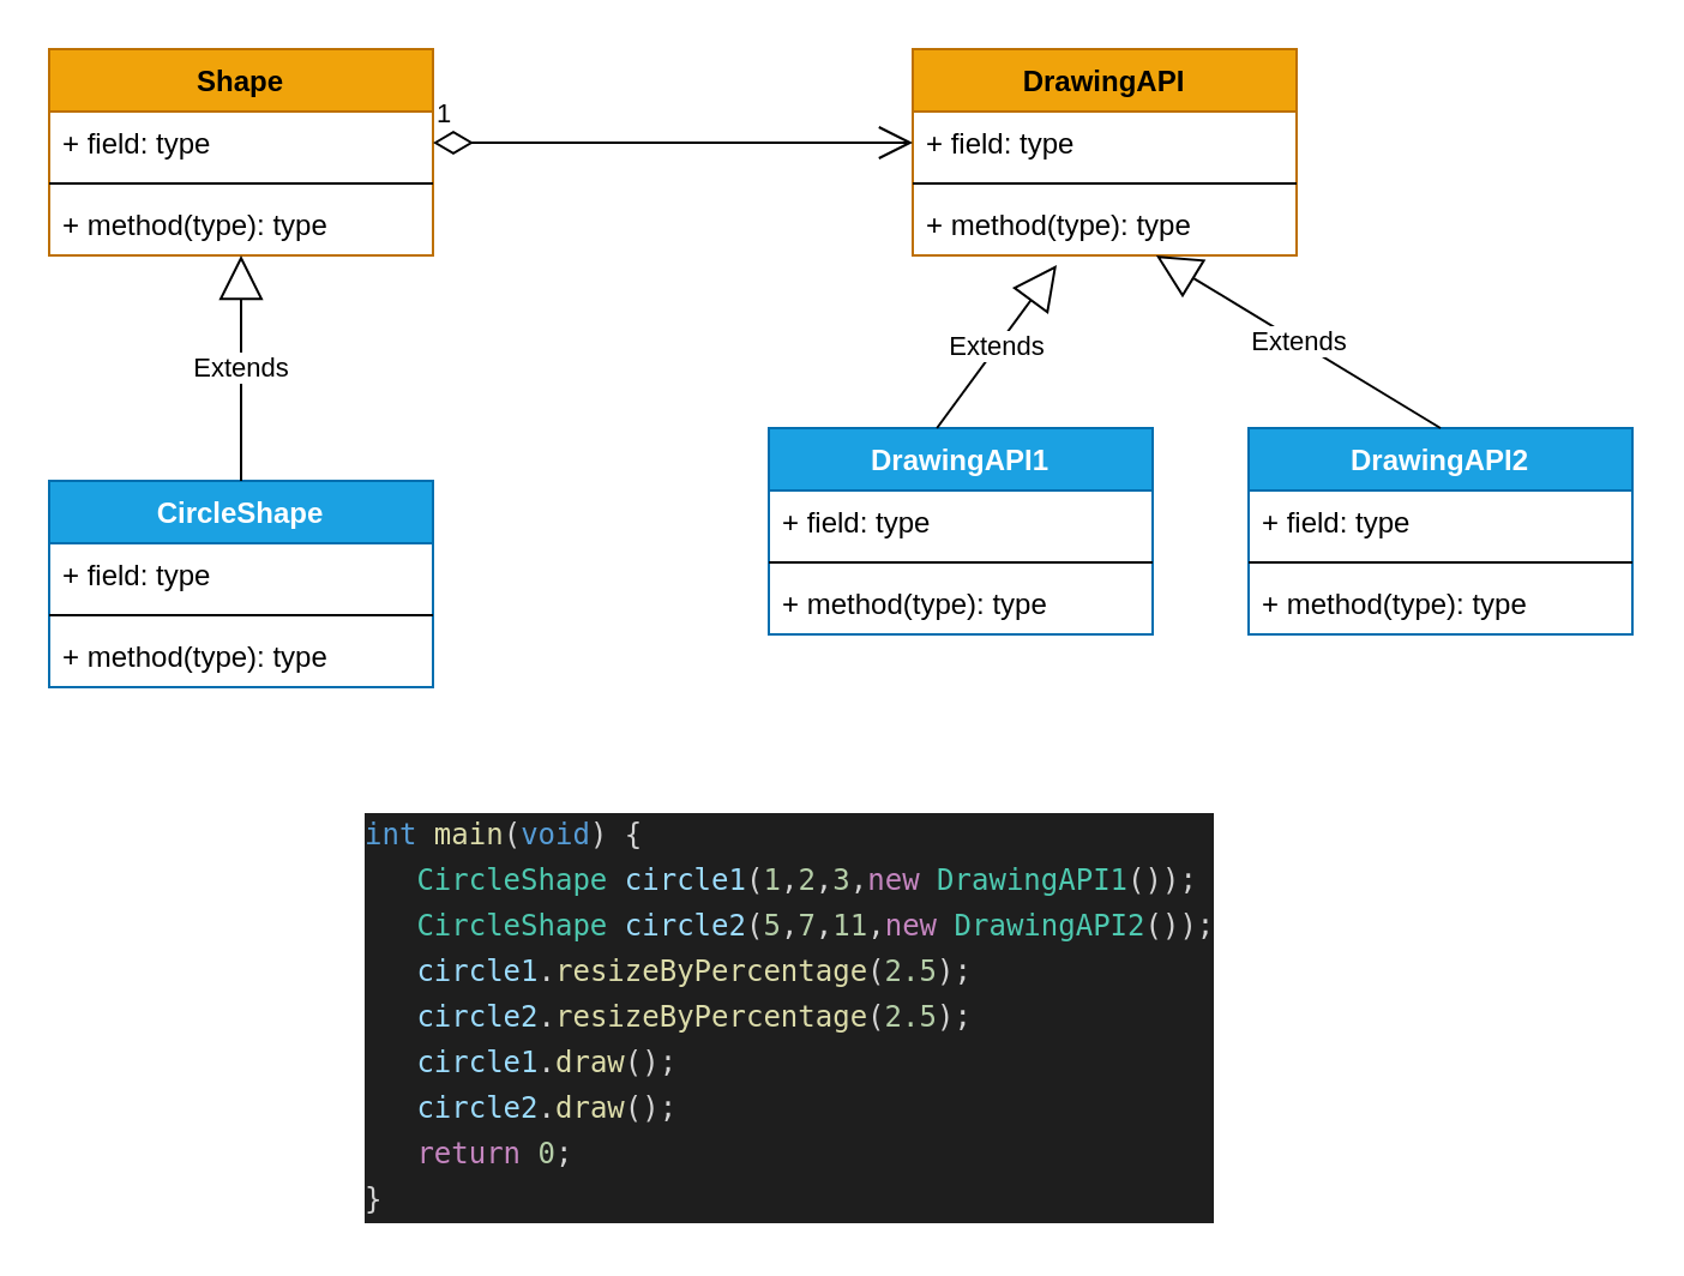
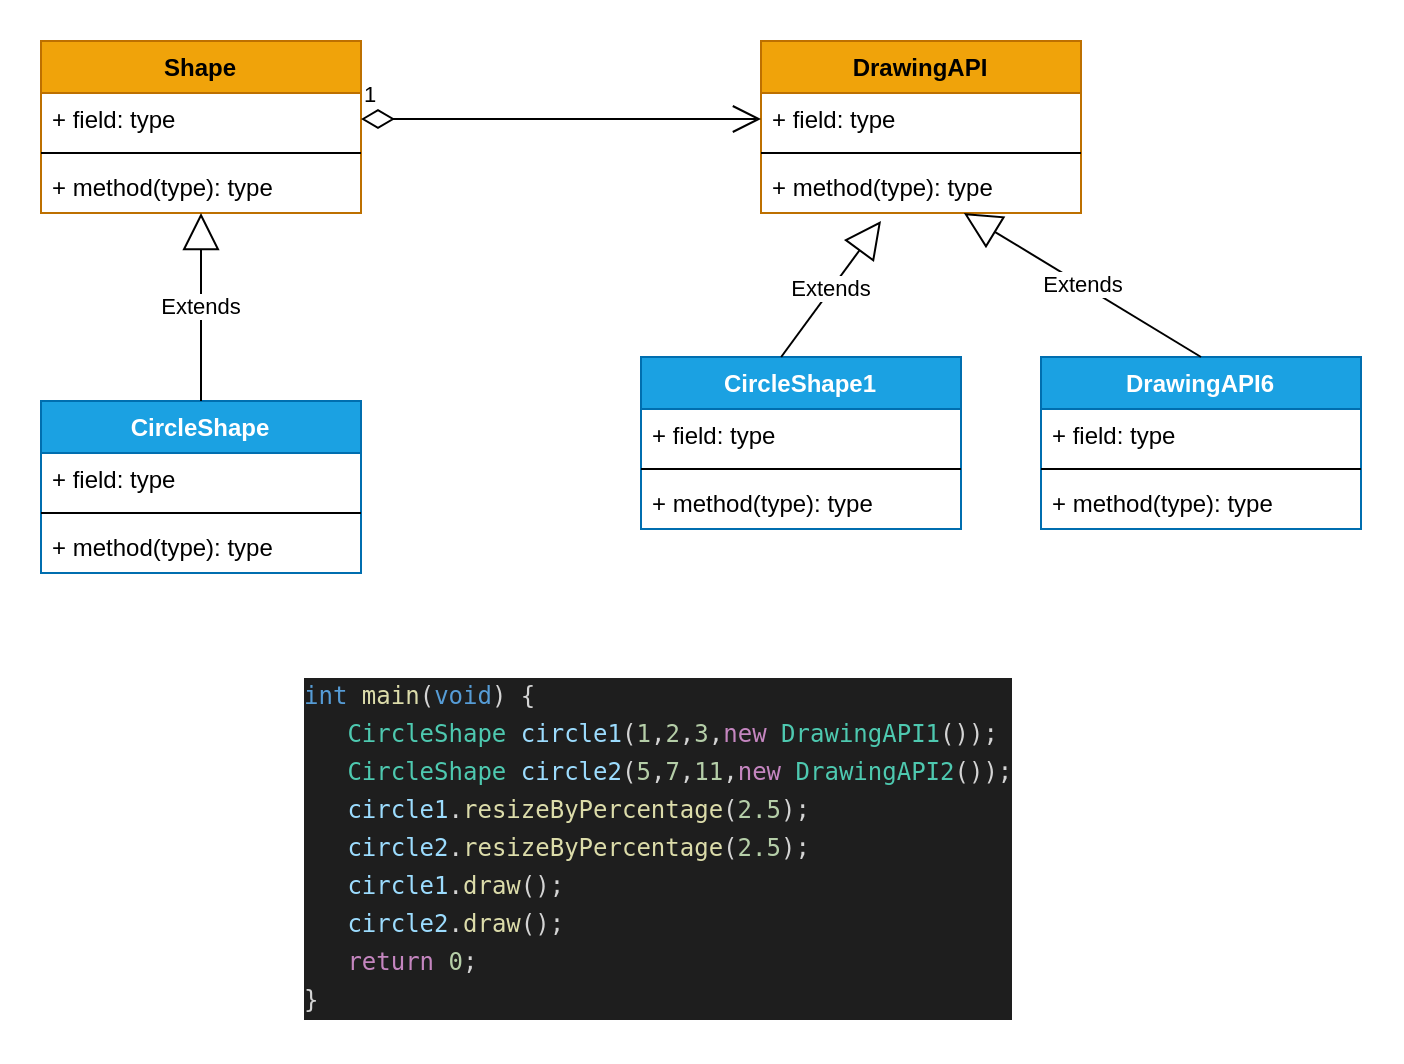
- <mxCell id="6" value="DrawingAPI1" style="swimlane;fontStyle=1;align=center;verticalAlign=top;childLayout=stackLayout;horizontal=1;startSize=26;horizontalStack=0;resizeParent=1;resizeParentMax=0;resizeLast=0;collapsible=1;marginBottom=0;fillColor=#1ba1e2;fontColor=#ffffff;strokeColor=#006EAF;" parent="1" vertex="1"><mxGeometry x="320" y="178" width="160" height="86" as="geometry" /></mxCell>
+ <mxCell id="6" value="CircleShape1" style="swimlane;fontStyle=1;align=center;verticalAlign=top;childLayout=stackLayout;horizontal=1;startSize=26;horizontalStack=0;resizeParent=1;resizeParentMax=0;resizeLast=0;collapsible=1;marginBottom=0;fillColor=#1ba1e2;fontColor=#ffffff;strokeColor=#006EAF;" parent="1" vertex="1"><mxGeometry x="320" y="178" width="160" height="86" as="geometry" /></mxCell>
- <mxCell id="10" value="DrawingAPI2" style="swimlane;fontStyle=1;align=center;verticalAlign=top;childLayout=stackLayout;horizontal=1;startSize=26;horizontalStack=0;resizeParent=1;resizeParentMax=0;resizeLast=0;collapsible=1;marginBottom=0;fillColor=#1ba1e2;fontColor=#ffffff;strokeColor=#006EAF;" parent="1" vertex="1"><mxGeometry x="520" y="178" width="160" height="86" as="geometry" /></mxCell>
+ <mxCell id="10" value="DrawingAPI6" style="swimlane;fontStyle=1;align=center;verticalAlign=top;childLayout=stackLayout;horizontal=1;startSize=26;horizontalStack=0;resizeParent=1;resizeParentMax=0;resizeLast=0;collapsible=1;marginBottom=0;fillColor=#1ba1e2;fontColor=#ffffff;strokeColor=#006EAF;" parent="1" vertex="1"><mxGeometry x="520" y="178" width="160" height="86" as="geometry" /></mxCell>
